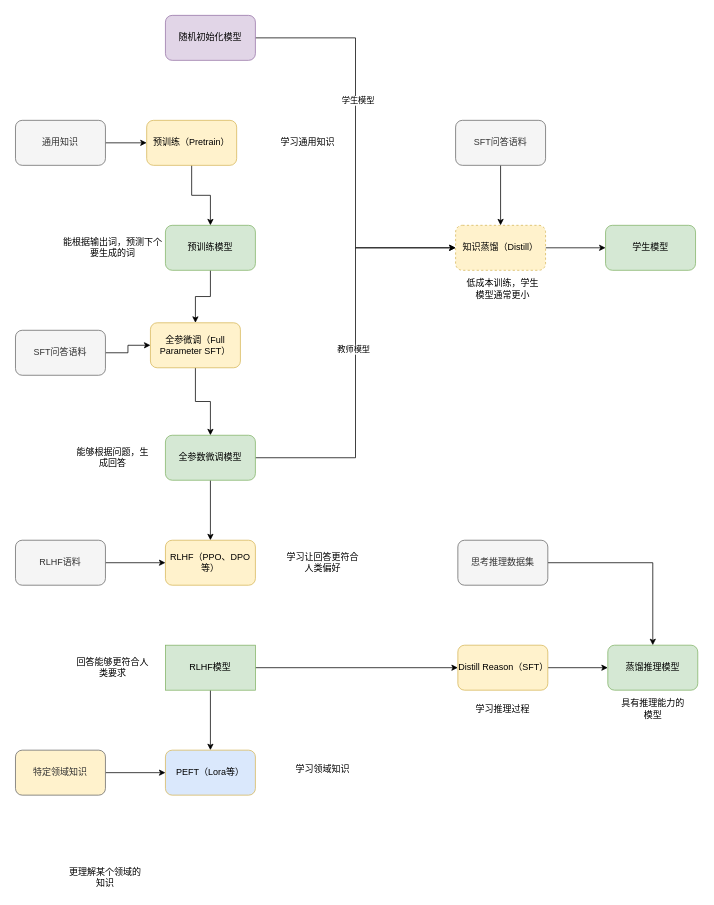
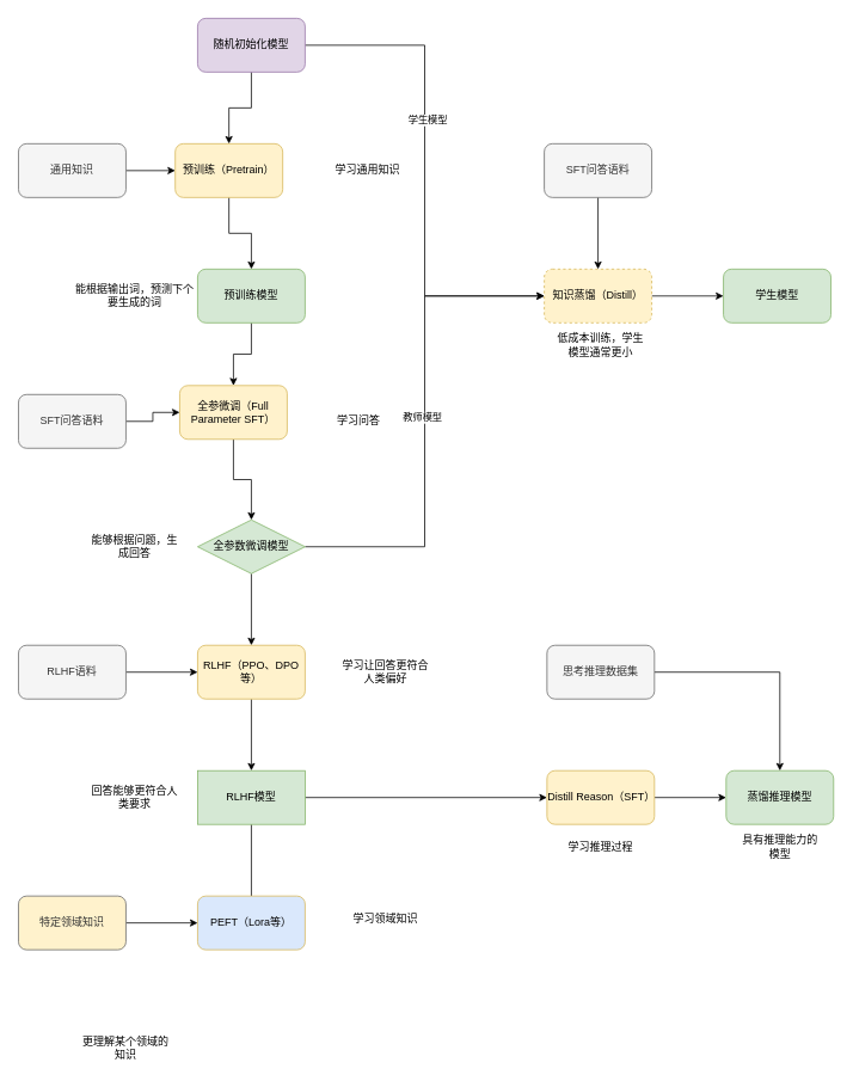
+ <mxCell id="2" value="" style="edgeStyle=orthogonalEdgeStyle;rounded=0;orthogonalLoop=1;jettySize=auto;html=1;" edge="1" parent="1" source="5" target="9"><mxGeometry relative="1" as="geometry" /></mxCell>
+ <mxCell id="16" value="学习问答" style="text;html=1;strokeColor=none;fillColor=none;align=center;verticalAlign=middle;whiteSpace=wrap;rounded=0;" vertex="1" parent="1"><mxGeometry x="370" y="455" width="60" height="30" as="geometry" /></mxCell>
- <mxCell id="22" value="全参数微调模型" style="rounded=1;whiteSpace=wrap;html=1;fillColor=#d5e8d4;strokeColor=#82b366;" vertex="1" parent="1"><mxGeometry x="220" y="580" width="120" height="60" as="geometry" /></mxCell>
+ <mxCell id="22" value="全参数微调模型" style="rhombus;whiteSpace=wrap;html=1;fillColor=#d5e8d4;strokeColor=#82b366;" vertex="1" parent="1"><mxGeometry x="220" y="580" width="120" height="60" as="geometry" /></mxCell>
+ <mxCell id="24" value="" style="edgeStyle=orthogonalEdgeStyle;rounded=0;orthogonalLoop=1;jettySize=auto;html=1;" edge="1" parent="1" source="25" target="31"><mxGeometry relative="1" as="geometry" /></mxCell>
- <mxCell id="29" value="" style="edgeStyle=orthogonalEdgeStyle;rounded=0;orthogonalLoop=1;jettySize=auto;html=1;" edge="1" parent="1" source="31" target="33"><mxGeometry relative="1" as="geometry" /></mxCell>
+ <mxCell id="29" value="" style="edgeStyle=orthogonalEdgeStyle;rounded=0;orthogonalLoop=1;jettySize=auto;html=1;endArrow=none;" edge="1" parent="1" source="31" target="33"><mxGeometry relative="1" as="geometry" /></mxCell>
